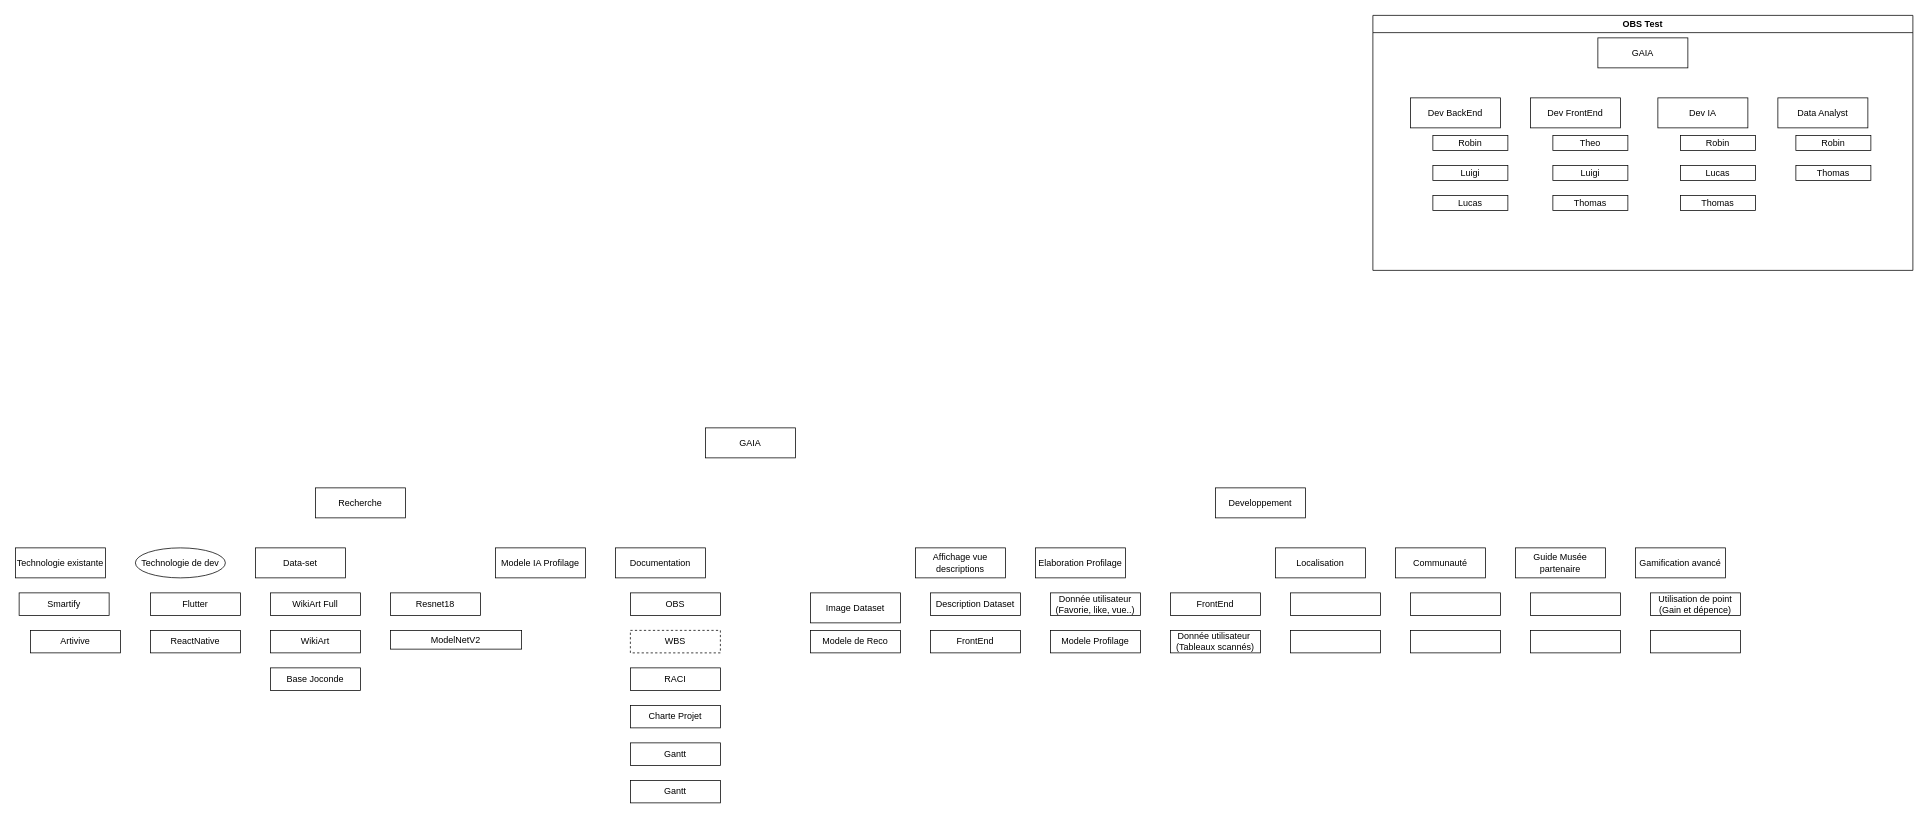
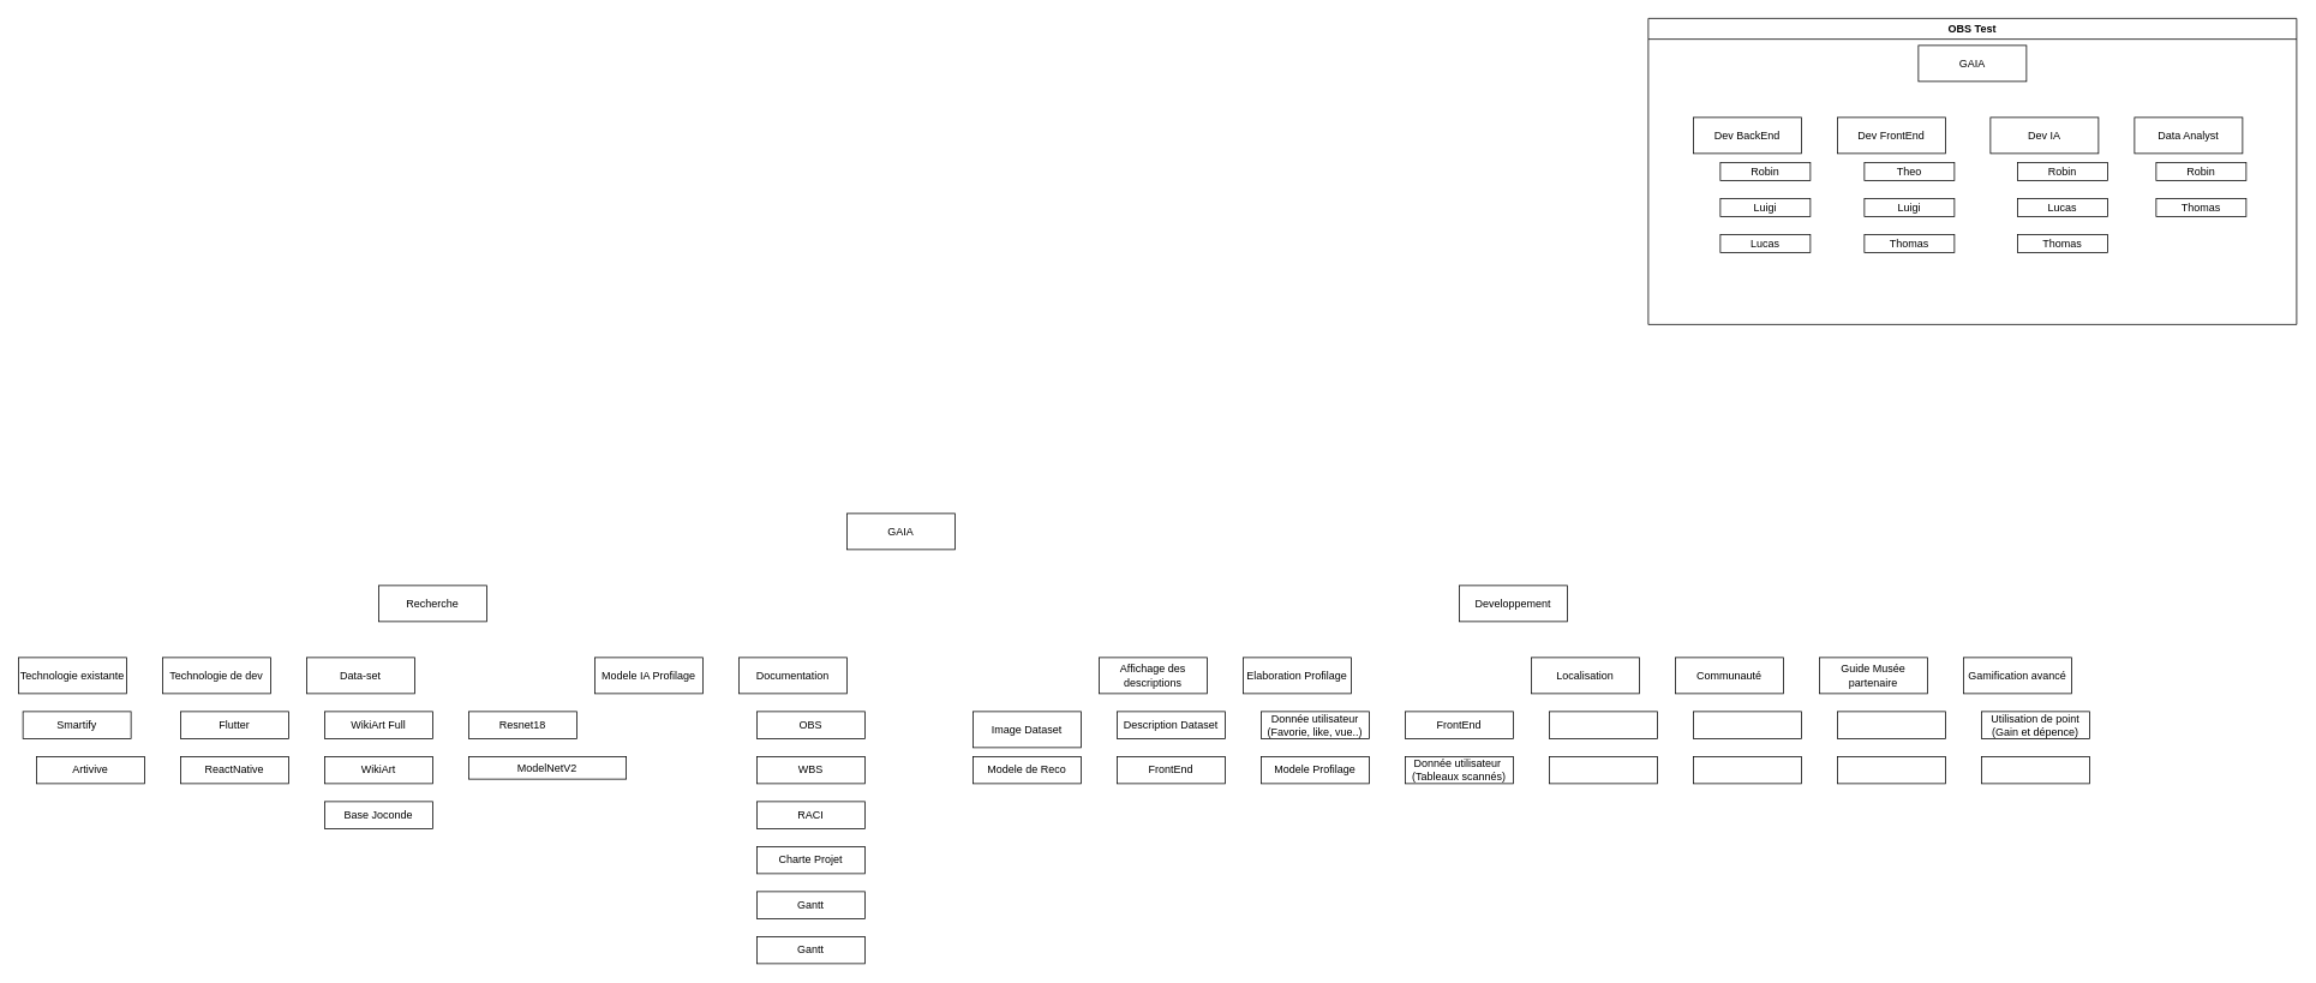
- <mxCell id="5" value="Technologie de dev" style="ellipse;whiteSpace=wrap;html=1;" parent="1" vertex="1"><mxGeometry x="180" y="730" width="120" height="40" as="geometry" /></mxCell>
+ <mxCell id="5" value="Technologie de dev" style="rounded=0;whiteSpace=wrap;html=1;" parent="1" vertex="1"><mxGeometry x="180" y="730" width="120" height="40" as="geometry" /></mxCell>
- <mxCell id="10" value="Affichage vue descriptions" style="rounded=0;whiteSpace=wrap;html=1;" parent="1" vertex="1"><mxGeometry x="1220" y="730" width="120" height="40" as="geometry" /></mxCell>
+ <mxCell id="10" value="Affichage des descriptions" style="rounded=0;whiteSpace=wrap;html=1;" parent="1" vertex="1"><mxGeometry x="1220" y="730" width="120" height="40" as="geometry" /></mxCell>
- <mxCell id="26" value="WBS" style="rounded=0;whiteSpace=wrap;html=1;dashed=1;" parent="1" vertex="1"><mxGeometry x="840" y="840" width="120" height="30" as="geometry" /></mxCell>
+ <mxCell id="26" value="WBS" style="rounded=0;whiteSpace=wrap;html=1;" parent="1" vertex="1"><mxGeometry x="840" y="840" width="120" height="30" as="geometry" /></mxCell>
